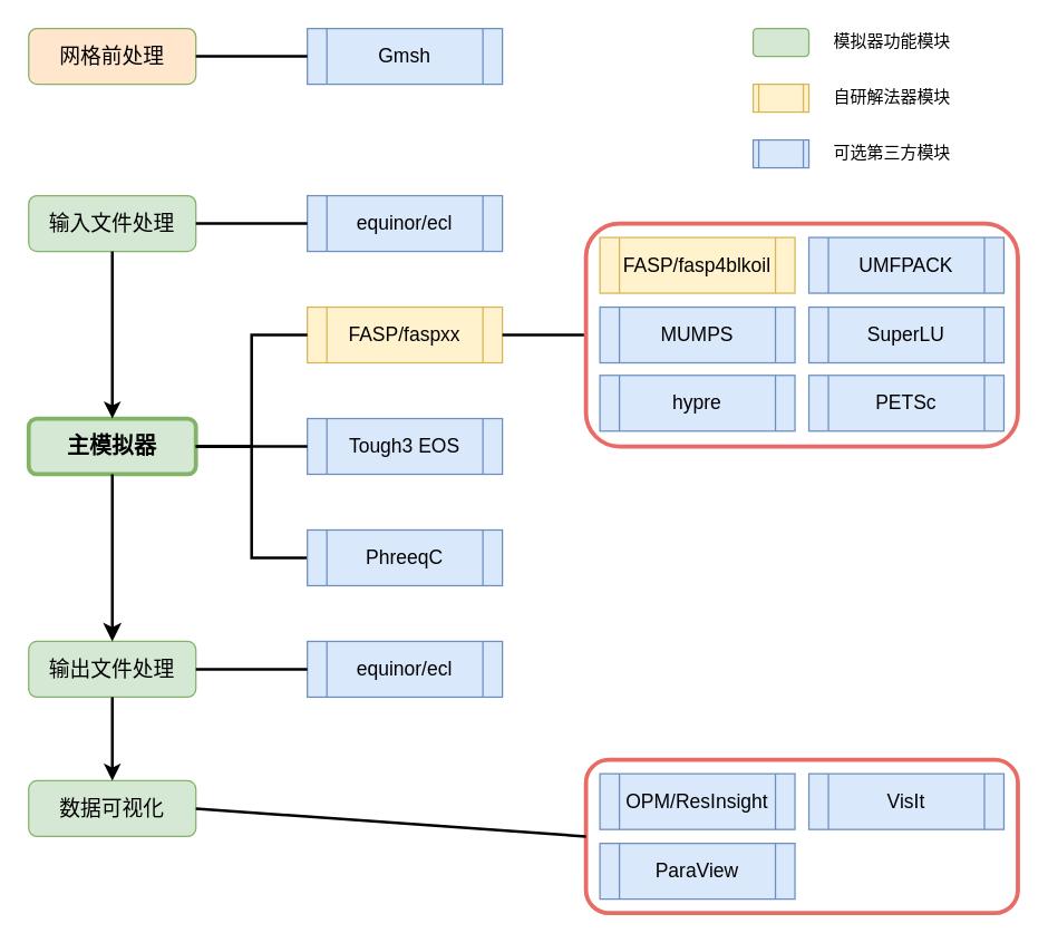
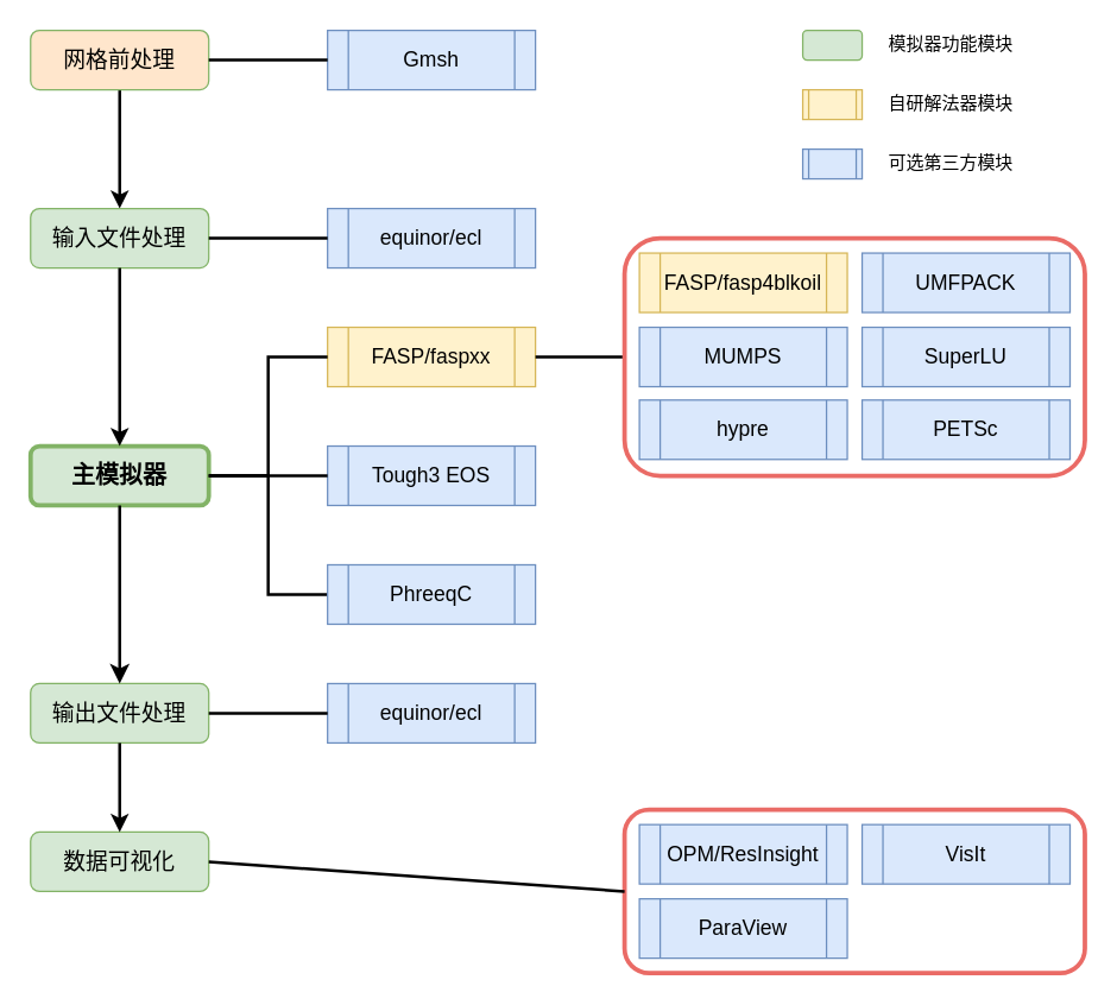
+ <mxCell id="3" value="" style="edgeStyle=orthogonalEdgeStyle;rounded=0;orthogonalLoop=1;jettySize=auto;html=1;entryX=0.5;entryY=0;entryDx=0;entryDy=0;strokeWidth=2;" parent="1" source="4" target="5" edge="1"><mxGeometry relative="1" as="geometry"><mxPoint x="80" y="100" as="targetPoint" /></mxGeometry></mxCell>
